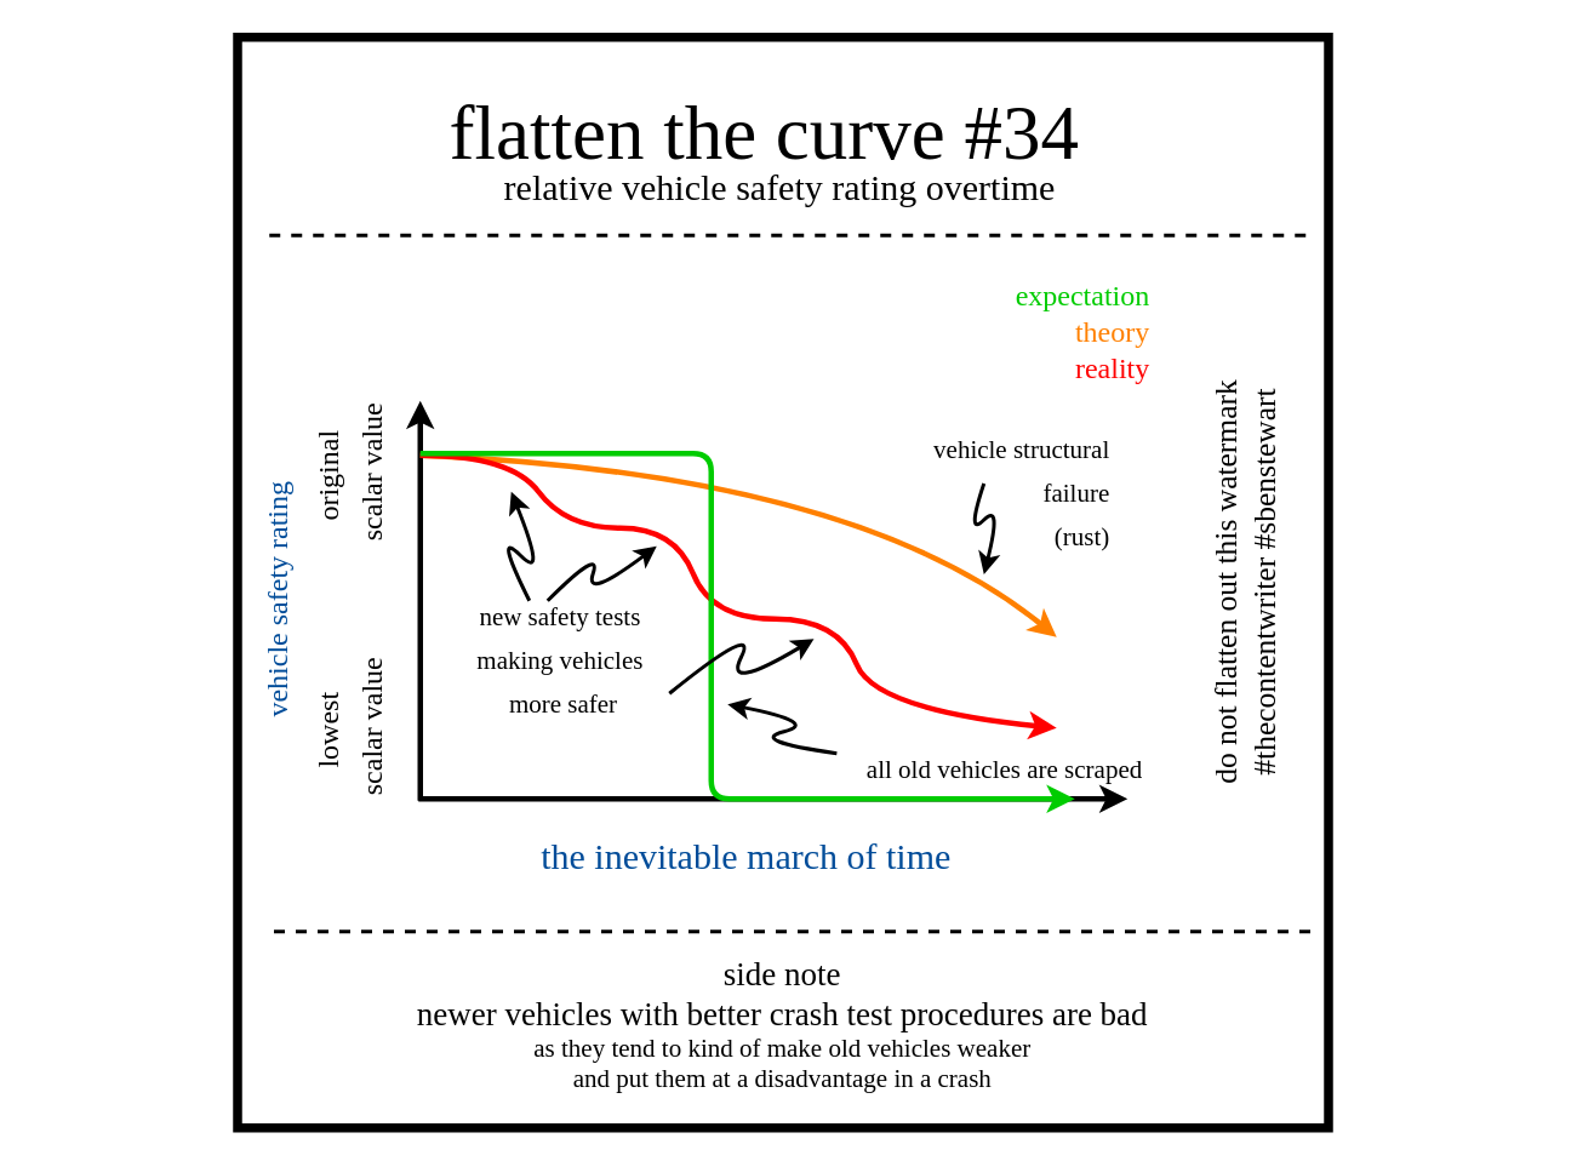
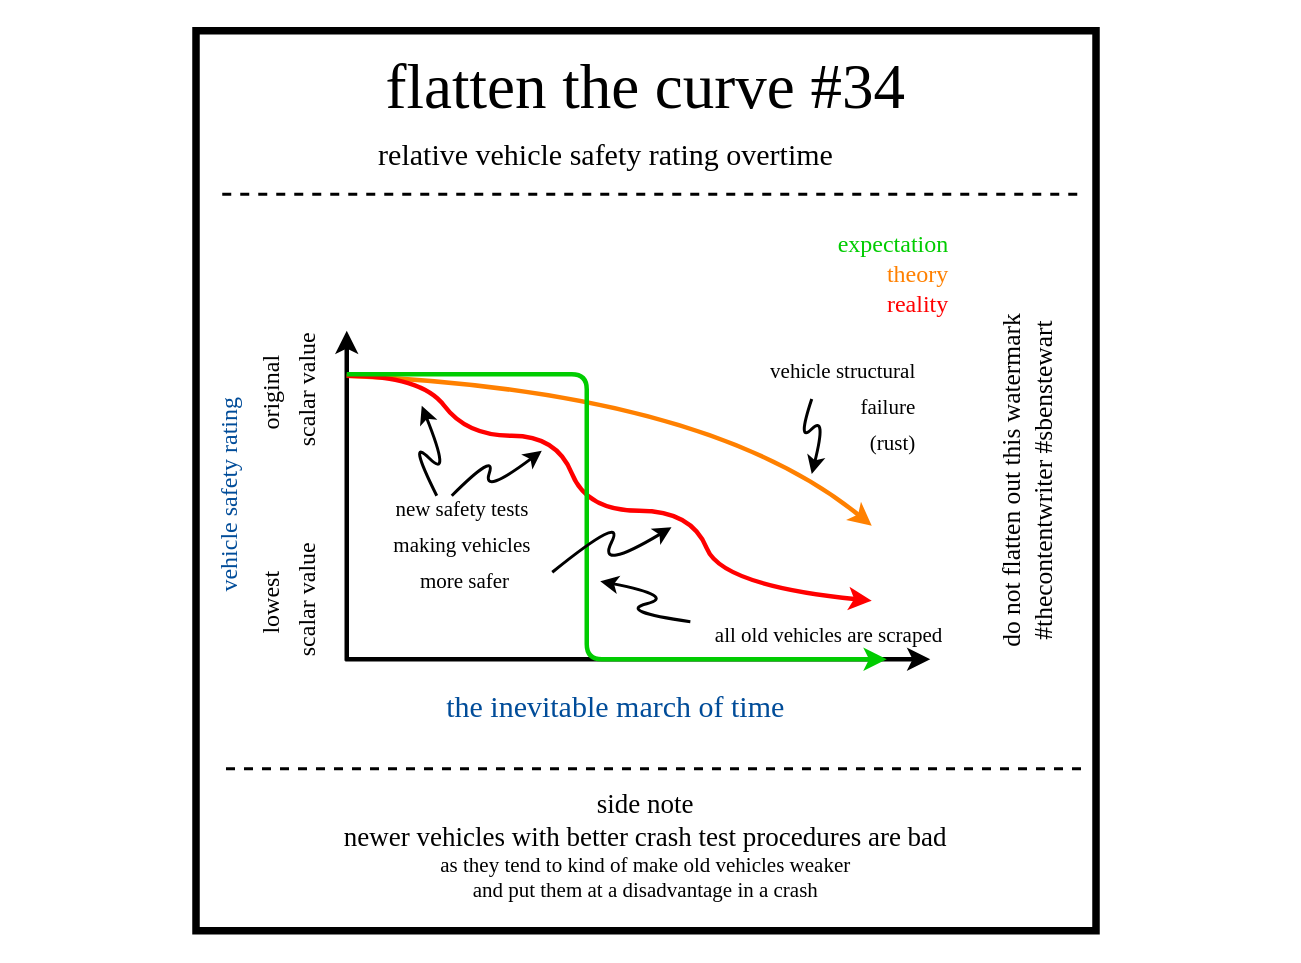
- <mxCell id="3" value="&lt;font&gt;&lt;font style=&quot;font-size: 42px&quot;&gt;flatten the curve #34&lt;/font&gt;&lt;br&gt;&lt;/font&gt;" style="text;html=1;strokeColor=none;fillColor=none;align=center;verticalAlign=middle;whiteSpace=wrap;rounded=0;fontFamily=xkcd;" parent="1" vertex="1"><mxGeometry x="135" y="63" width="570" height="20" as="geometry" /></mxCell>
+ <mxCell id="3" value="&lt;font&gt;&lt;font style=&quot;font-size: 42px&quot;&gt;flatten the curve #34&lt;/font&gt;&lt;br&gt;&lt;/font&gt;" style="text;html=1;strokeColor=none;fillColor=none;align=center;verticalAlign=middle;whiteSpace=wrap;rounded=0;fontFamily=xkcd;" parent="1" vertex="1"><mxGeometry x="145" y="48" width="570" height="20" as="geometry" /></mxCell>
- <mxCell id="4" value="&lt;font&gt;&lt;span style=&quot;font-size: 20px&quot;&gt;relative&amp;nbsp;vehicle safety rating overtime&lt;/span&gt;&lt;br&gt;&lt;/font&gt;" style="text;html=1;strokeColor=none;fillColor=none;align=center;verticalAlign=middle;whiteSpace=wrap;rounded=0;fontFamily=xkcd;" parent="1" vertex="1"><mxGeometry x="169.25" y="92" width="518.5" height="20" as="geometry" /></mxCell>
+ <mxCell id="4" value="&lt;font&gt;&lt;span style=&quot;font-size: 20px&quot;&gt;relative&amp;nbsp;vehicle safety rating overtime&lt;/span&gt;&lt;br&gt;&lt;/font&gt;" style="text;html=1;strokeColor=none;fillColor=none;align=center;verticalAlign=middle;whiteSpace=wrap;rounded=0;fontFamily=xkcd;" parent="1" vertex="1"><mxGeometry x="144.25" y="92" width="518.5" height="20" as="geometry" /></mxCell>
